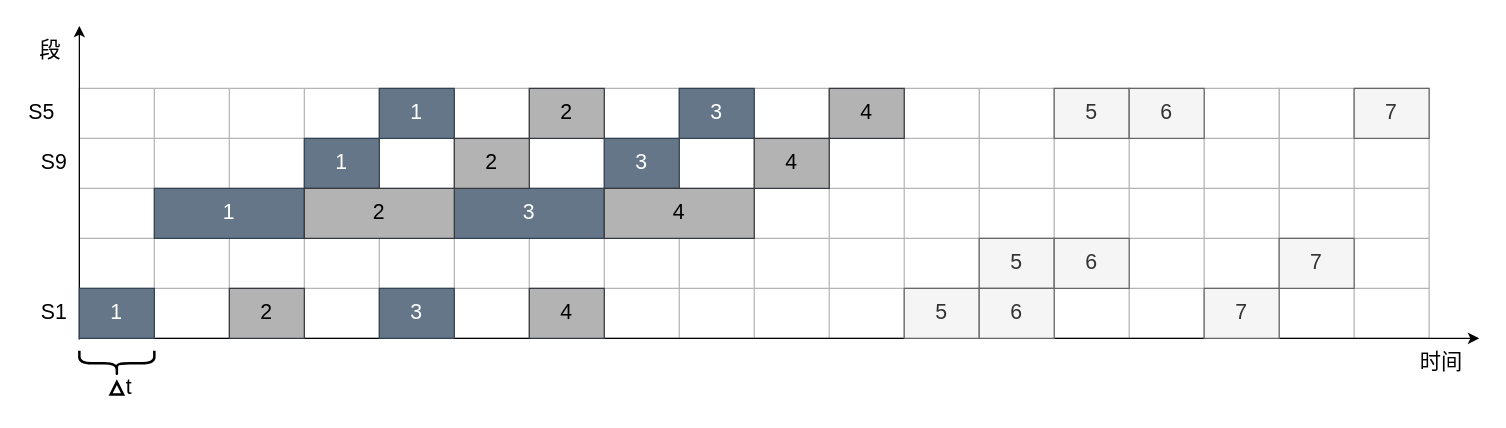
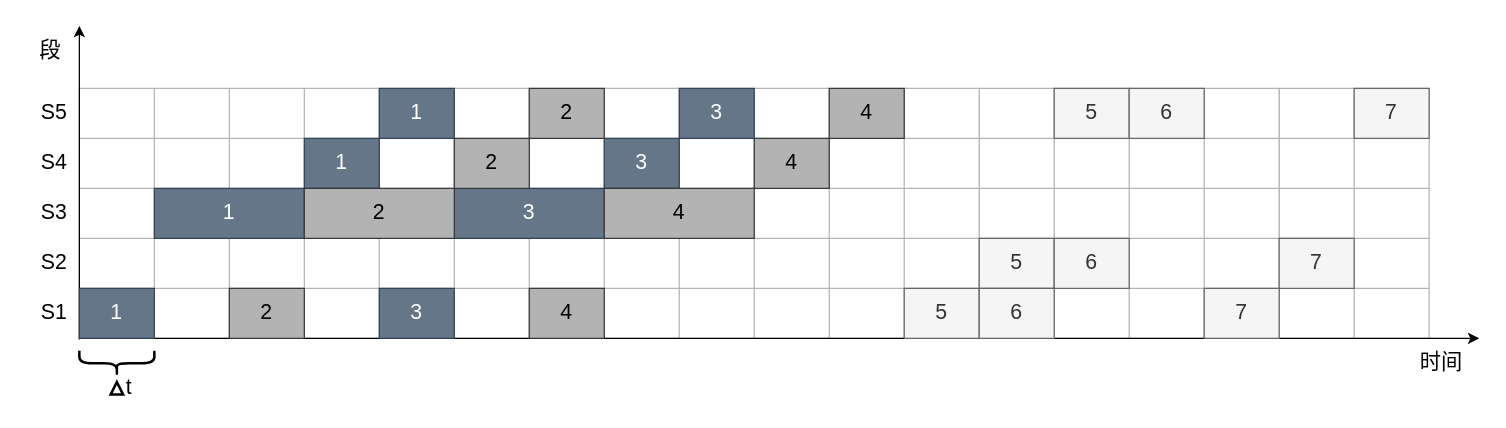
- <mxCell id="143" value="S5" style="text;html=1;strokeColor=none;fillColor=none;align=center;verticalAlign=middle;whiteSpace=wrap;rounded=0;glass=0;sketch=0;fontSize=17;" parent="1" vertex="1"><mxGeometry x="13" y="80" width="40" height="20" as="geometry" /></mxCell>
+ <mxCell id="143" value="S5" style="text;html=1;strokeColor=none;fillColor=none;align=center;verticalAlign=middle;whiteSpace=wrap;rounded=0;glass=0;sketch=0;fontSize=17;" parent="1" vertex="1"><mxGeometry x="23" y="80" width="40" height="20" as="geometry" /></mxCell>
- <mxCell id="142" value="S9" style="text;html=1;strokeColor=none;fillColor=none;align=center;verticalAlign=middle;whiteSpace=wrap;rounded=0;glass=0;sketch=0;fontSize=17;" parent="1" vertex="1"><mxGeometry x="23" y="120" width="40" height="20" as="geometry" /></mxCell>
+ <mxCell id="142" value="S4" style="text;html=1;strokeColor=none;fillColor=none;align=center;verticalAlign=middle;whiteSpace=wrap;rounded=0;glass=0;sketch=0;fontSize=17;" parent="1" vertex="1"><mxGeometry x="23" y="120" width="40" height="20" as="geometry" /></mxCell>
+ <mxCell id="141" value="S3" style="text;html=1;strokeColor=none;fillColor=none;align=center;verticalAlign=middle;whiteSpace=wrap;rounded=0;glass=0;sketch=0;fontSize=17;" parent="1" vertex="1"><mxGeometry x="23" y="160" width="40" height="20" as="geometry" /></mxCell>
+ <mxCell id="140" value="S2" style="text;html=1;strokeColor=none;fillColor=none;align=center;verticalAlign=middle;whiteSpace=wrap;rounded=0;glass=0;sketch=0;fontSize=17;" parent="1" vertex="1"><mxGeometry x="23" y="200" width="40" height="20" as="geometry" /></mxCell>
